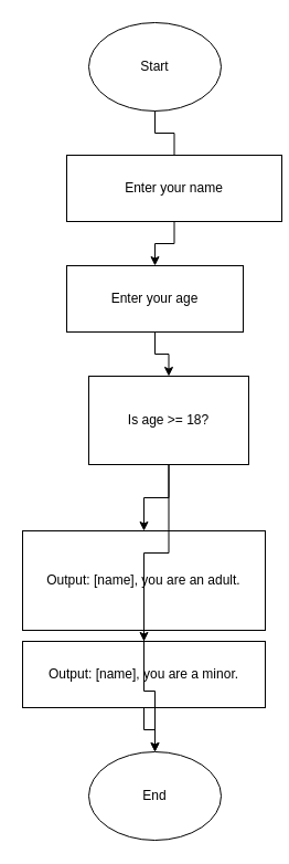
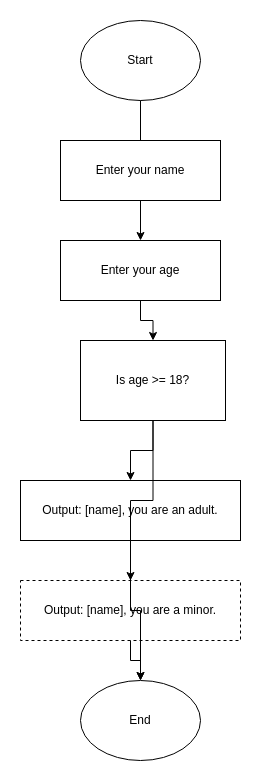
- <mxCell id="3" value="Enter your name" style="rounded=0;whiteSpace=wrap;html=1;" vertex="1" parent="1"><mxGeometry x="60" y="140" width="195" height="60" as="geometry" /></mxCell>
+ <mxCell id="3" value="Enter your name" style="rounded=0;whiteSpace=wrap;html=1;" vertex="1" parent="1"><mxGeometry x="60" y="140" width="160" height="60" as="geometry" /></mxCell>
- <mxCell id="6" value="Output: [name], you are an adult." style="rounded=0;whiteSpace=wrap;html=1;" vertex="1" parent="1"><mxGeometry x="20" y="480" width="220" height="90" as="geometry" /></mxCell>
+ <mxCell id="6" value="Output: [name], you are an adult." style="rounded=0;whiteSpace=wrap;html=1;" vertex="1" parent="1"><mxGeometry x="20" y="480" width="220" height="60" as="geometry" /></mxCell>
- <mxCell id="7" value="Output: [name], you are a minor." style="rounded=0;whiteSpace=wrap;html=1;" vertex="1" parent="1"><mxGeometry x="20" y="580" width="220" height="60" as="geometry" /></mxCell>
+ <mxCell id="7" value="Output: [name], you are a minor." style="rounded=0;whiteSpace=wrap;html=1;dashed=1;" vertex="1" parent="1"><mxGeometry x="20" y="580" width="220" height="60" as="geometry" /></mxCell>
